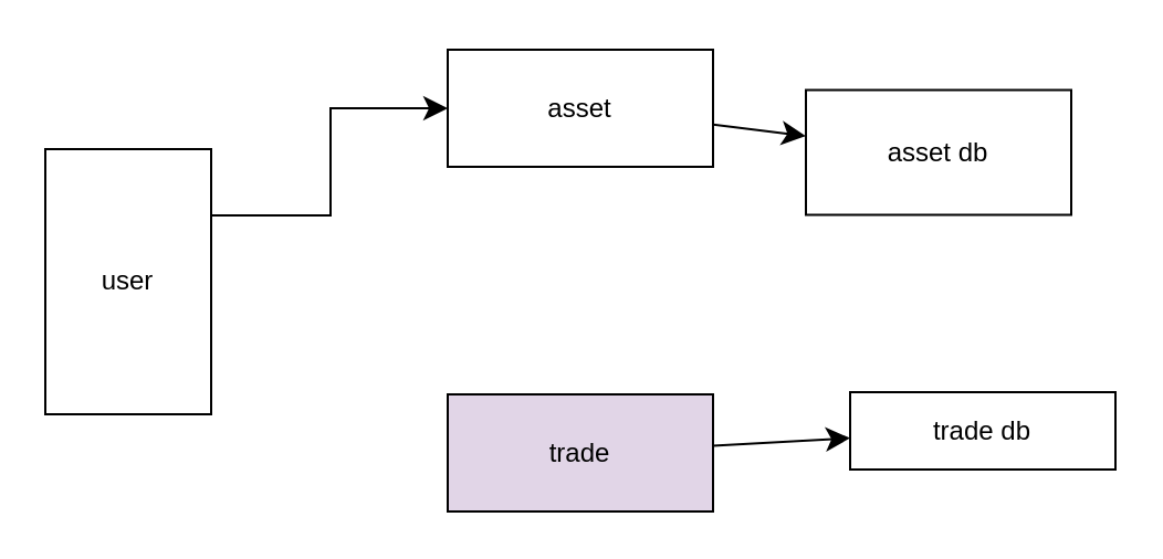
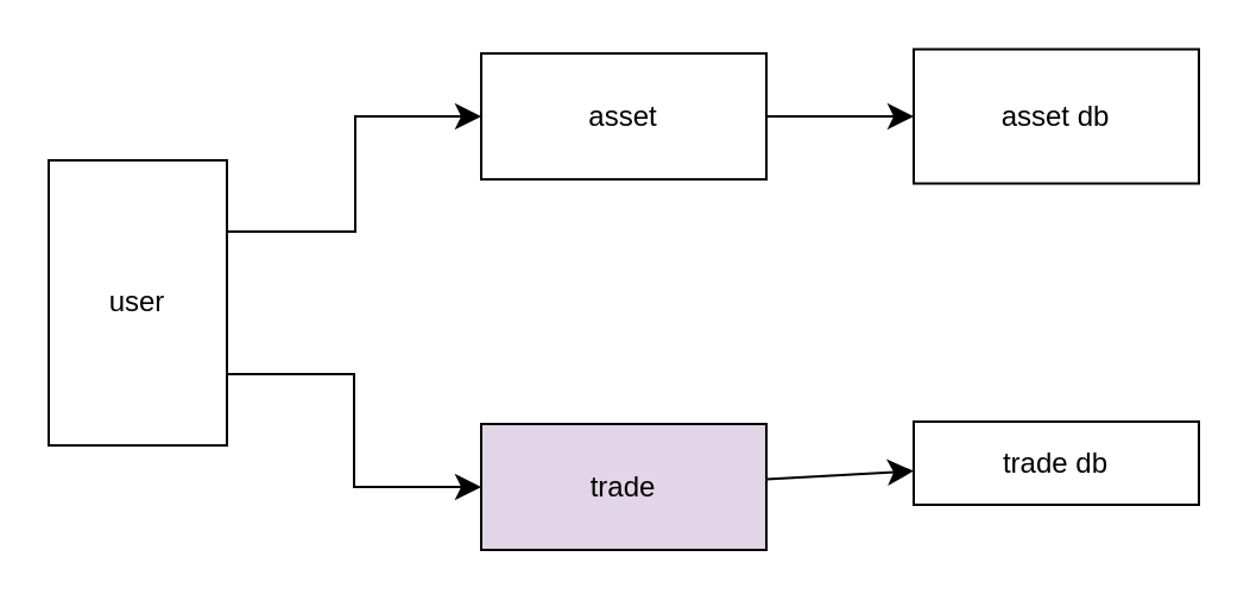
- <mxCell id="9" value="asset db" style="whiteSpace=wrap;html=1;" vertex="1" parent="1"><mxGeometry x="364" y="40.25" width="120" height="56.5" as="geometry" /></mxCell>
+ <mxCell id="9" value="asset db" style="whiteSpace=wrap;html=1;" vertex="1" parent="1"><mxGeometry x="384" y="20.25" width="120" height="56.5" as="geometry" /></mxCell>
+ <mxCell id="7" style="edgeStyle=orthogonalEdgeStyle;rounded=0;orthogonalLoop=1;jettySize=auto;html=1;entryX=0;entryY=0.5;entryDx=0;entryDy=0;fontSize=12;startSize=8;endSize=8;exitX=0.75;exitY=0;exitDx=0;exitDy=0;" parent="1" source="8" target="5" edge="1"><mxGeometry relative="1" as="geometry" /></mxCell>
